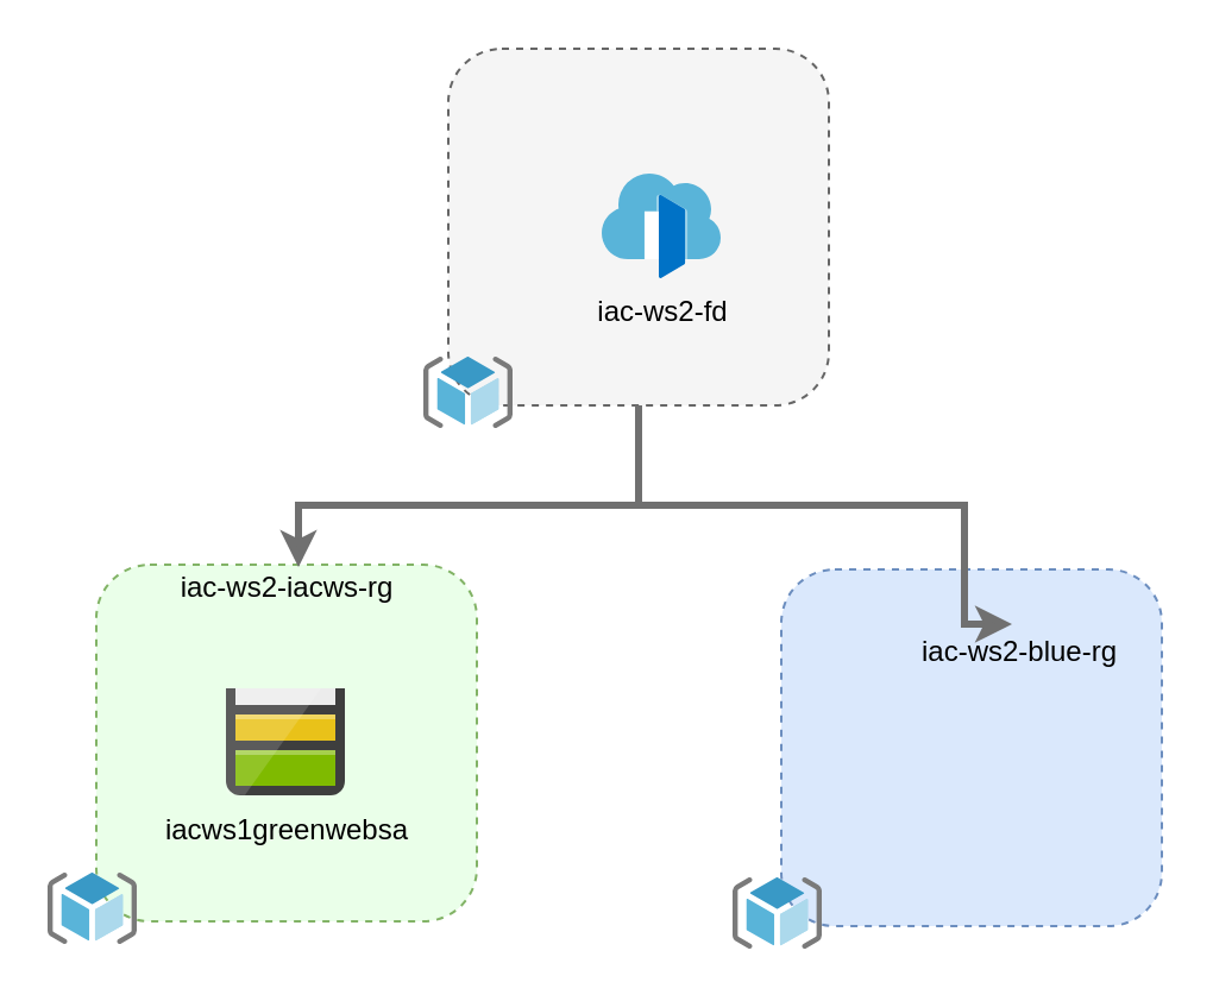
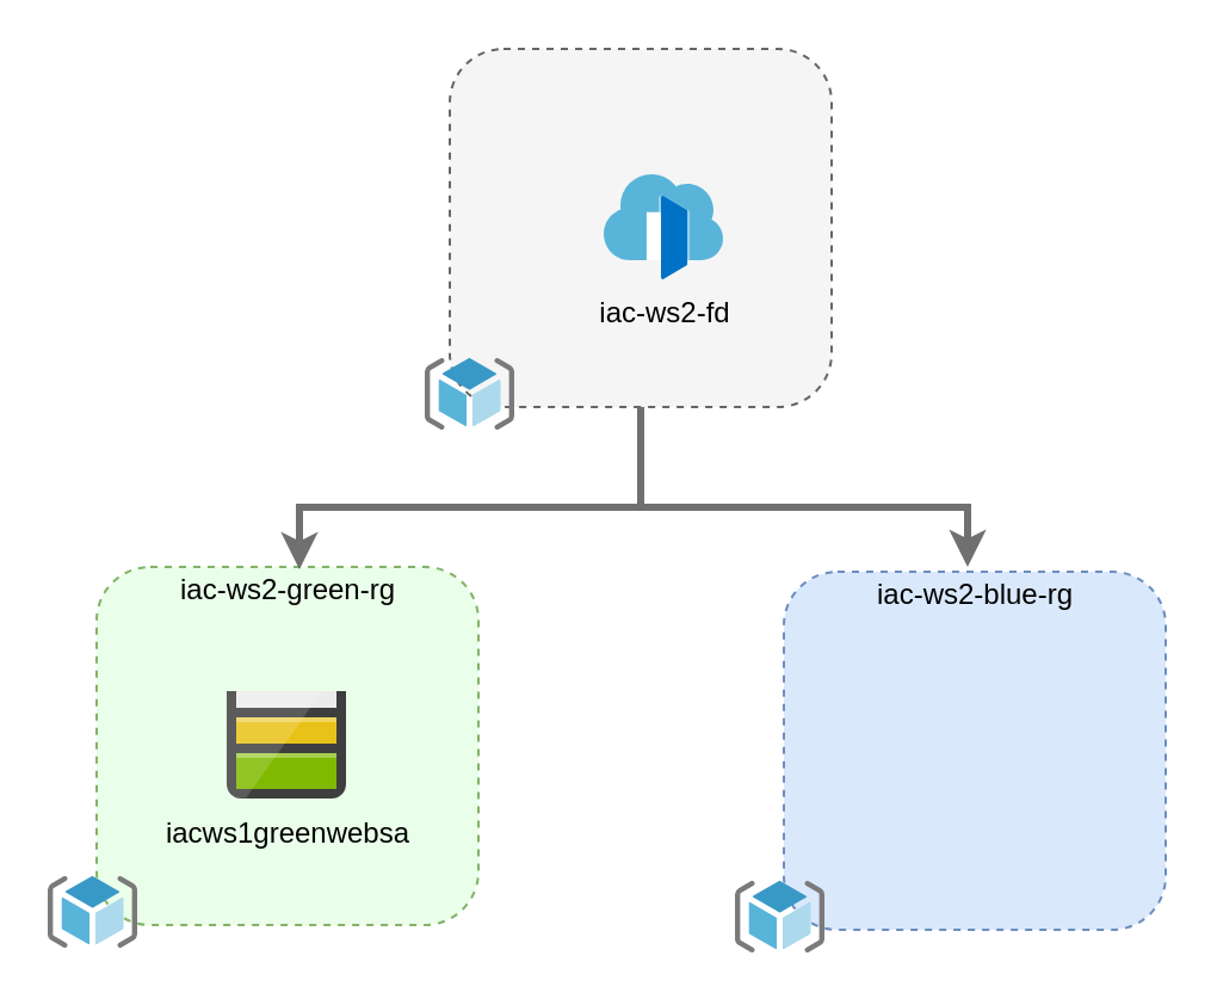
- <mxCell id="10" value="iac-ws2-iacws-rg" style="text;html=1;resizable=0;autosize=1;align=center;verticalAlign=middle;points=[];rounded=0;dashed=1;fontColor=#000000;" parent="7" vertex="1"><mxGeometry x="50" y="1" width="100" height="18" as="geometry" /></mxCell>
+ <mxCell id="10" value="iac-ws2-green-rg" style="text;html=1;resizable=0;autosize=1;align=center;verticalAlign=middle;points=[];rounded=0;dashed=1;fontColor=#000000;" parent="7" vertex="1"><mxGeometry x="50" y="1" width="100" height="18" as="geometry" /></mxCell>
- <mxCell id="15" value="iac-ws2-blue-rg" style="text;html=1;resizable=0;autosize=1;align=center;verticalAlign=middle;points=[];rounded=0;dashed=1;fontColor=#000000;" parent="12" vertex="1"><mxGeometry x="70" y="25" width="100" height="20" as="geometry" /></mxCell>
+ <mxCell id="15" value="iac-ws2-blue-rg" style="text;html=1;resizable=0;autosize=1;align=center;verticalAlign=middle;points=[];rounded=0;dashed=1;fontColor=#000000;" parent="12" vertex="1"><mxGeometry x="50" width="100" height="20" as="geometry" /></mxCell>
